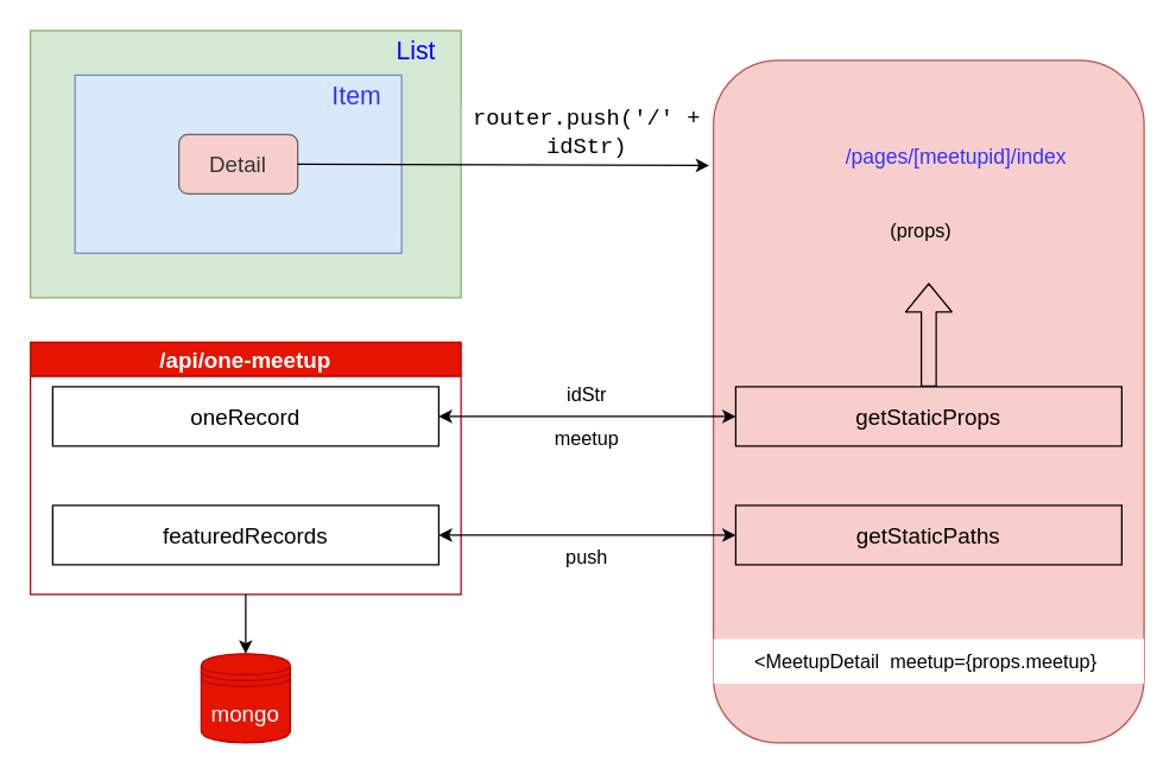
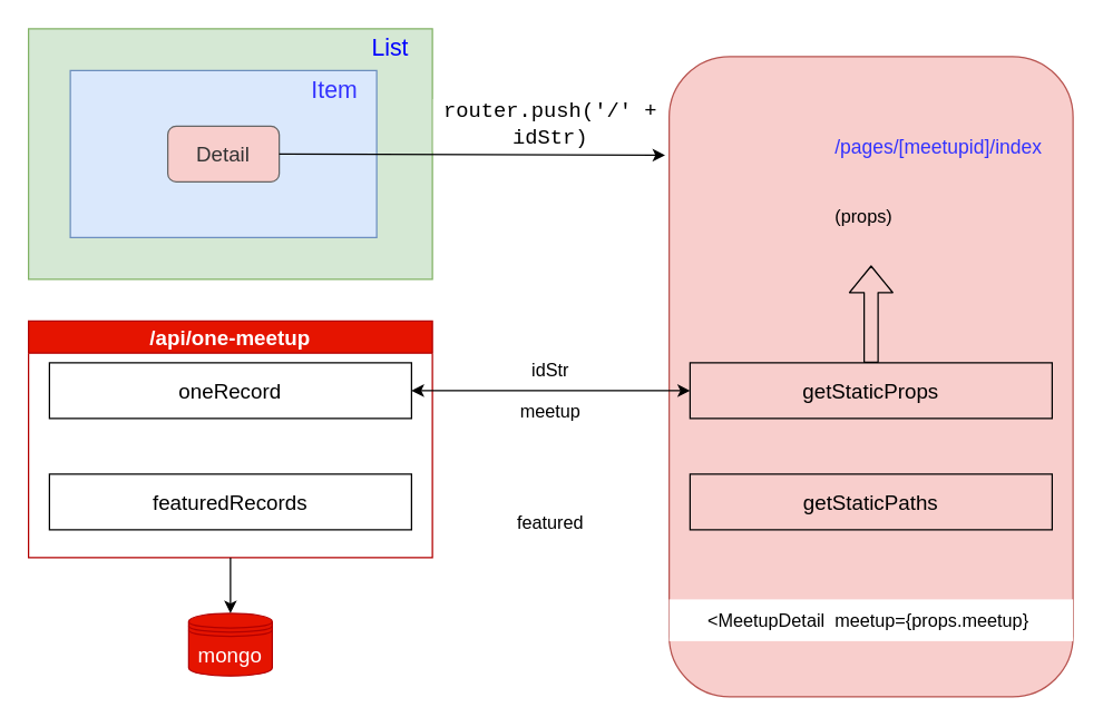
- <mxCell id="10" value="/pages/[meetupid]/index" style="text;html=1;strokeColor=none;fillColor=none;align=right;verticalAlign=middle;whiteSpace=wrap;rounded=0;fontSize=14;fontColor=#3333FF;" parent="1" vertex="1"><mxGeometry x="570" y="90" width="150" height="30" as="geometry" /></mxCell>
+ <mxCell id="10" value="/pages/[meetupid]/index" style="text;html=1;strokeColor=none;fillColor=none;align=right;verticalAlign=middle;whiteSpace=wrap;rounded=0;fontSize=14;fontColor=#3333FF;" parent="1" vertex="1"><mxGeometry x="600" y="90" width="150" height="30" as="geometry" /></mxCell>
- <mxCell id="20" value="" style="endArrow=classic;startArrow=classic;html=1;fontSize=15;fontColor=#000000;entryX=0;entryY=0.5;entryDx=0;entryDy=0;exitX=1;exitY=0.5;exitDx=0;exitDy=0;" edge="1" parent="1" source="13" target="17"><mxGeometry width="50" height="50" relative="1" as="geometry"><mxPoint x="380" y="300" as="sourcePoint" /><mxPoint x="430" y="250" as="targetPoint" /><Array as="points"><mxPoint x="390" y="360" /></Array></mxGeometry></mxCell>
- <mxCell id="21" value="push" style="text;html=1;strokeColor=none;fillColor=none;align=center;verticalAlign=middle;whiteSpace=wrap;rounded=0;fontSize=13;fontColor=#000000;" vertex="1" parent="1"><mxGeometry x="310" y="360" width="170" height="30" as="geometry" /></mxCell>
+ <mxCell id="21" value="featured" style="text;html=1;strokeColor=none;fillColor=none;align=center;verticalAlign=middle;whiteSpace=wrap;rounded=0;fontSize=13;fontColor=#000000;" vertex="1" parent="1"><mxGeometry x="310" y="360" width="170" height="30" as="geometry" /></mxCell>
- <mxCell id="14" value="mongo" style="shape=datastore;whiteSpace=wrap;html=1;fontSize=15;fillColor=#e51400;fontColor=#ffffff;strokeColor=#B20000;" vertex="1" parent="1"><mxGeometry x="135" y="440" width="60" height="60" as="geometry" /></mxCell>
+ <mxCell id="14" value="mongo" style="shape=datastore;whiteSpace=wrap;html=1;fontSize=15;fillColor=#e51400;fontColor=#ffffff;strokeColor=#B20000;" vertex="1" parent="1"><mxGeometry x="135" y="440" width="60" height="45" as="geometry" /></mxCell>
